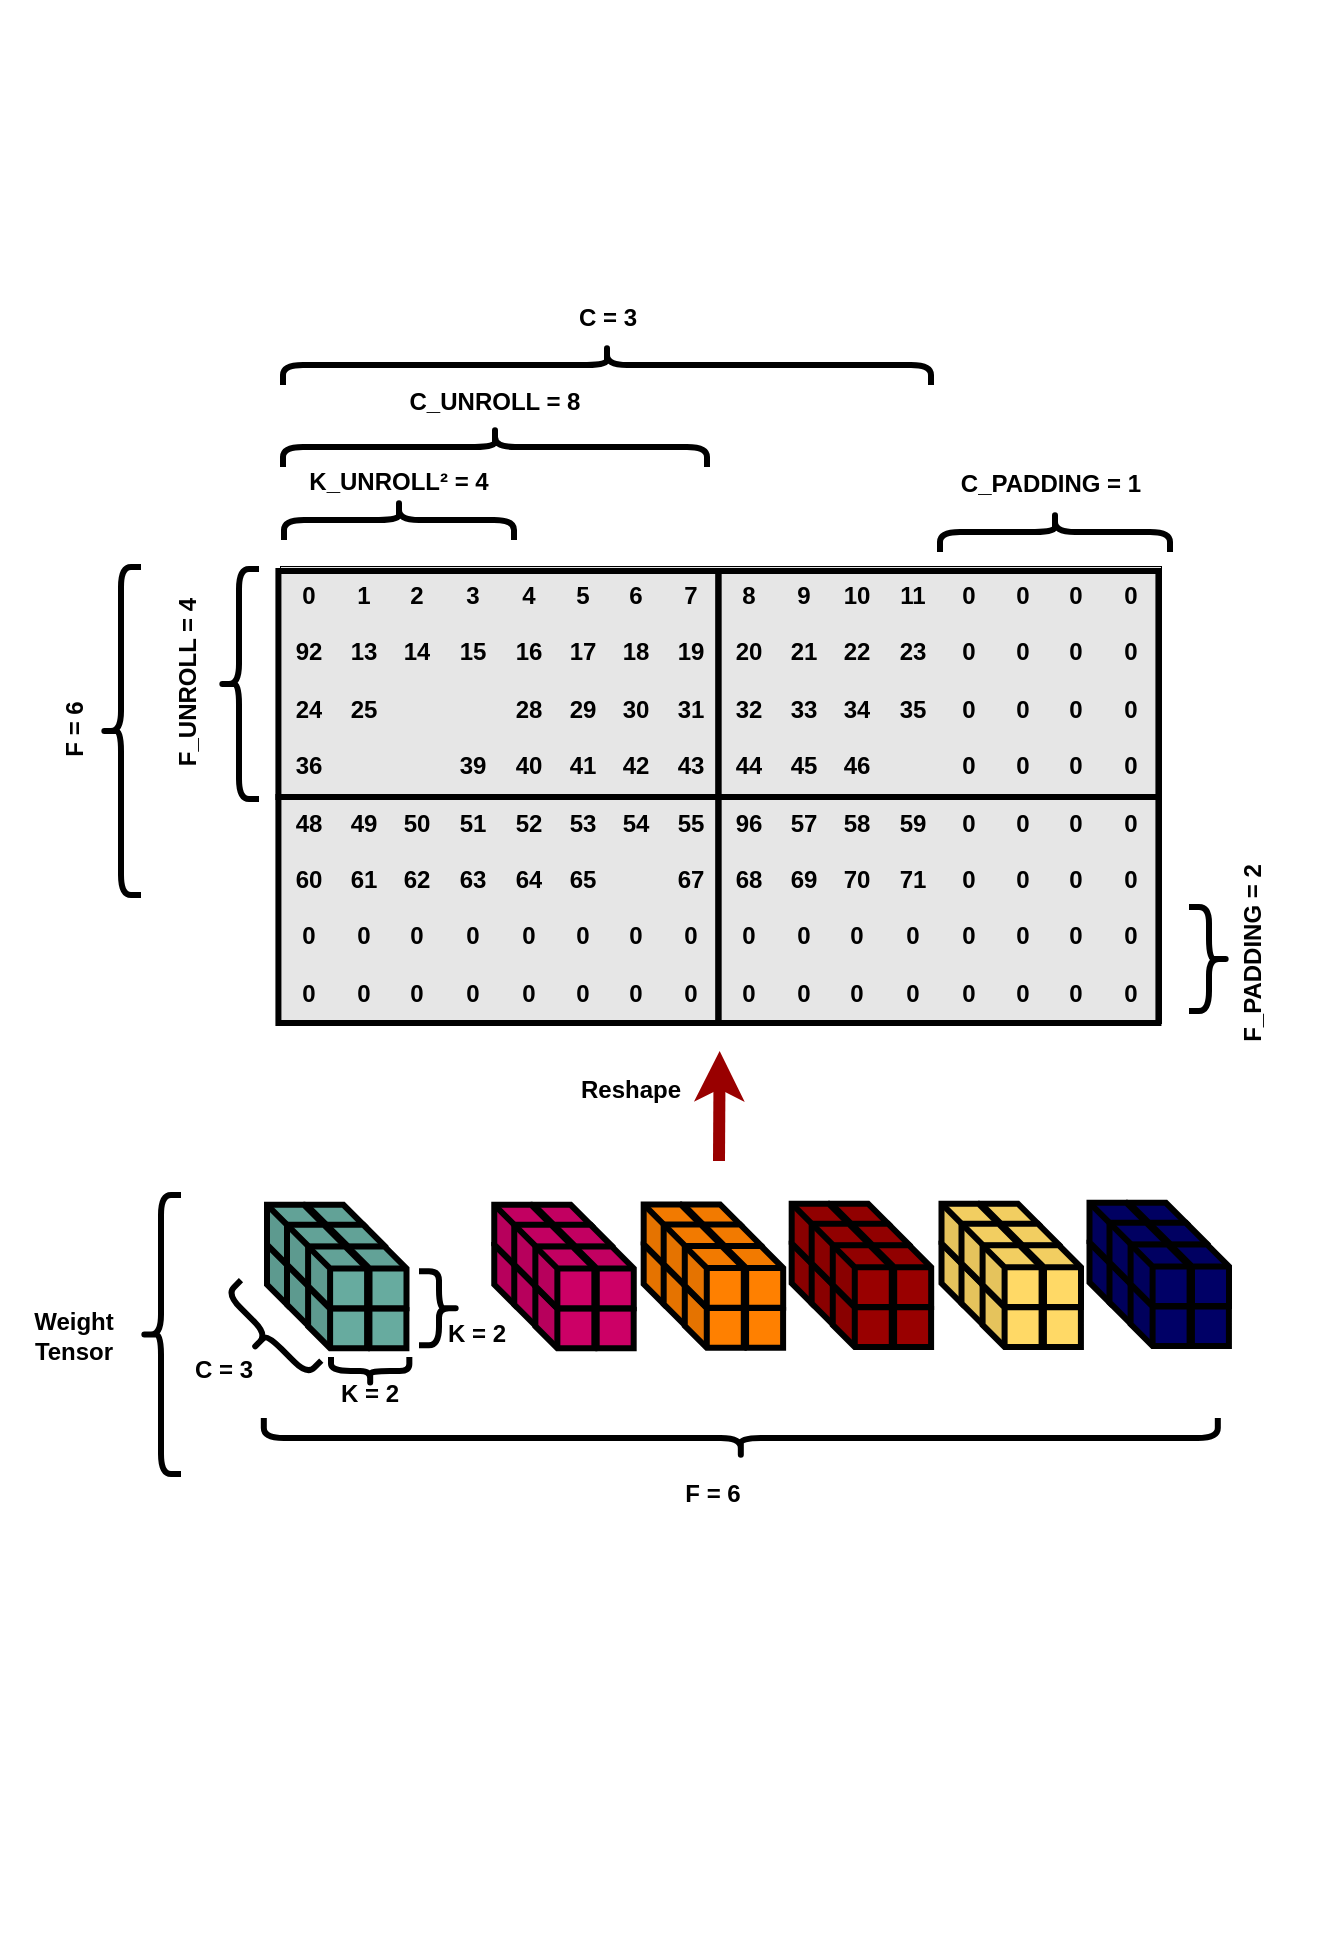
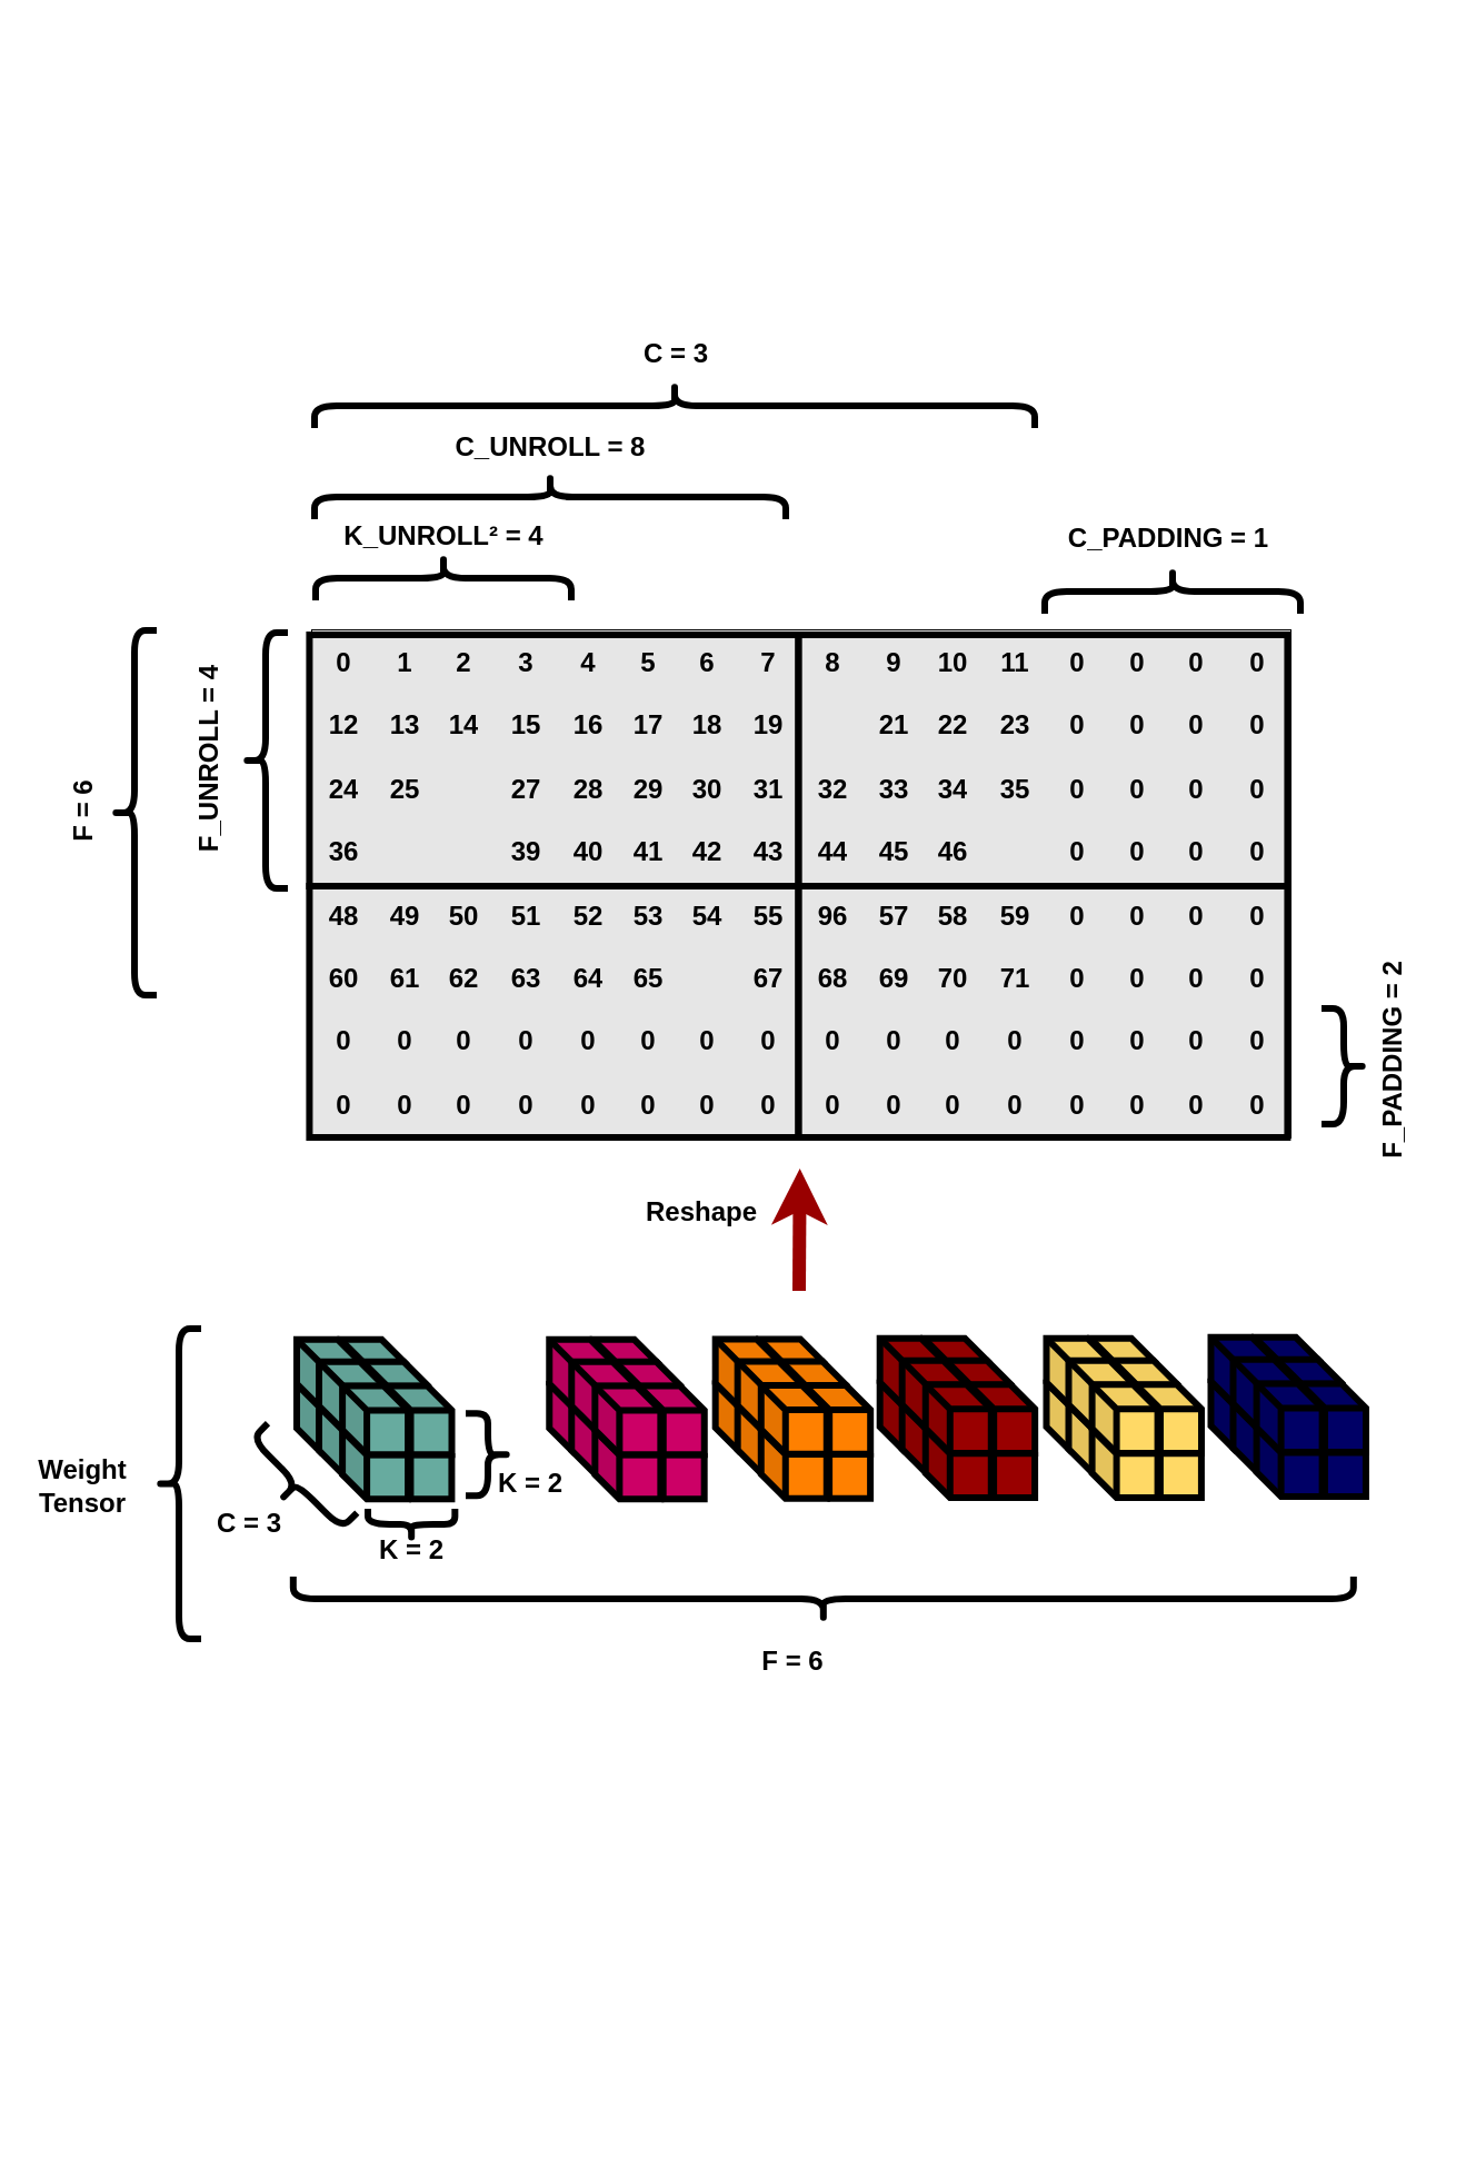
- <mxCell id="29" value="92" style="shape=partialRectangle;html=1;whiteSpace=wrap;connectable=0;fillColor=#E6E6E6;top=0;left=0;bottom=0;right=0;overflow=hidden;pointerEvents=1;strokeWidth=1;fontStyle=1" parent="28" vertex="1"><mxGeometry width="29" height="28" as="geometry"><mxRectangle width="29" height="28" as="alternateBounds" /></mxGeometry></mxCell>
+ <mxCell id="29" value="12" style="shape=partialRectangle;html=1;whiteSpace=wrap;connectable=0;fillColor=#E6E6E6;top=0;left=0;bottom=0;right=0;overflow=hidden;pointerEvents=1;strokeWidth=1;fontStyle=1" parent="28" vertex="1"><mxGeometry width="29" height="28" as="geometry"><mxRectangle width="29" height="28" as="alternateBounds" /></mxGeometry></mxCell>
- <mxCell id="37" value="20" style="shape=partialRectangle;html=1;whiteSpace=wrap;connectable=0;fillColor=#E6E6E6;top=0;left=0;bottom=0;right=0;overflow=hidden;pointerEvents=1;strokeWidth=1;fontStyle=1" parent="28" vertex="1"><mxGeometry x="220" width="29" height="28" as="geometry"><mxRectangle width="29" height="28" as="alternateBounds" /></mxGeometry></mxCell>
+ <mxCell id="48" value="27" style="shape=partialRectangle;html=1;whiteSpace=wrap;connectable=0;fillColor=#E6E6E6;top=0;left=0;bottom=0;right=0;overflow=hidden;pointerEvents=1;strokeWidth=1;fontStyle=1" parent="45" vertex="1"><mxGeometry x="82" width="29" height="29" as="geometry"><mxRectangle width="29" height="29" as="alternateBounds" /></mxGeometry></mxCell>
